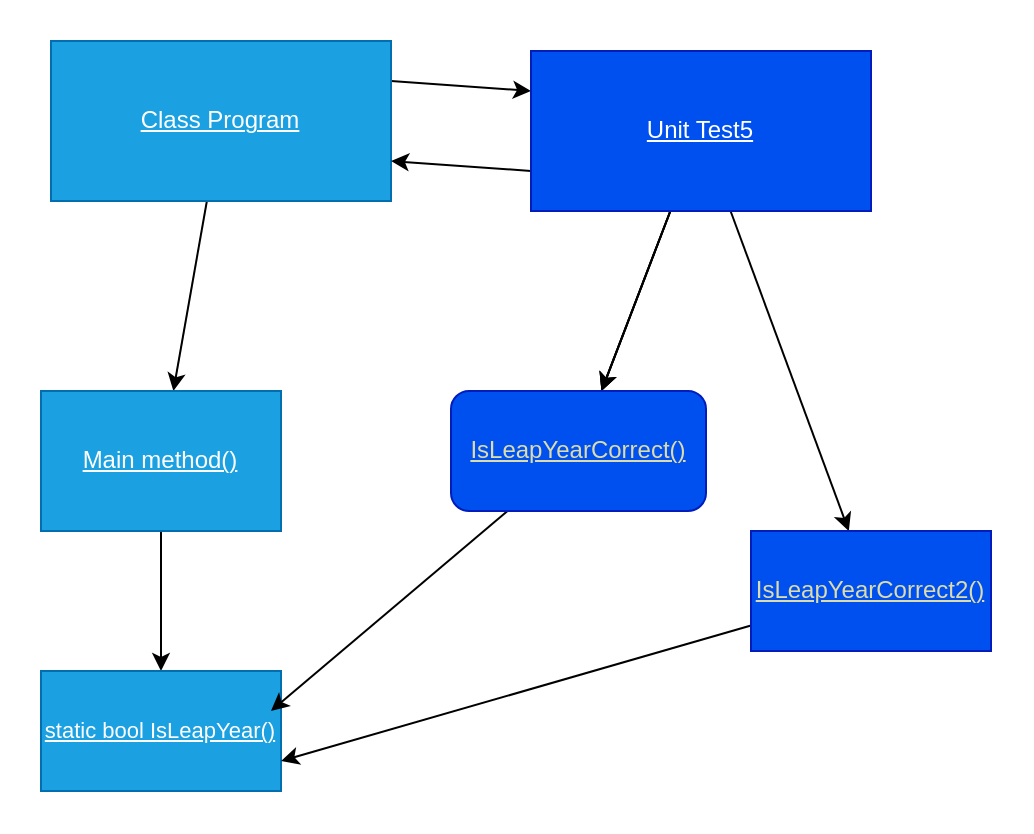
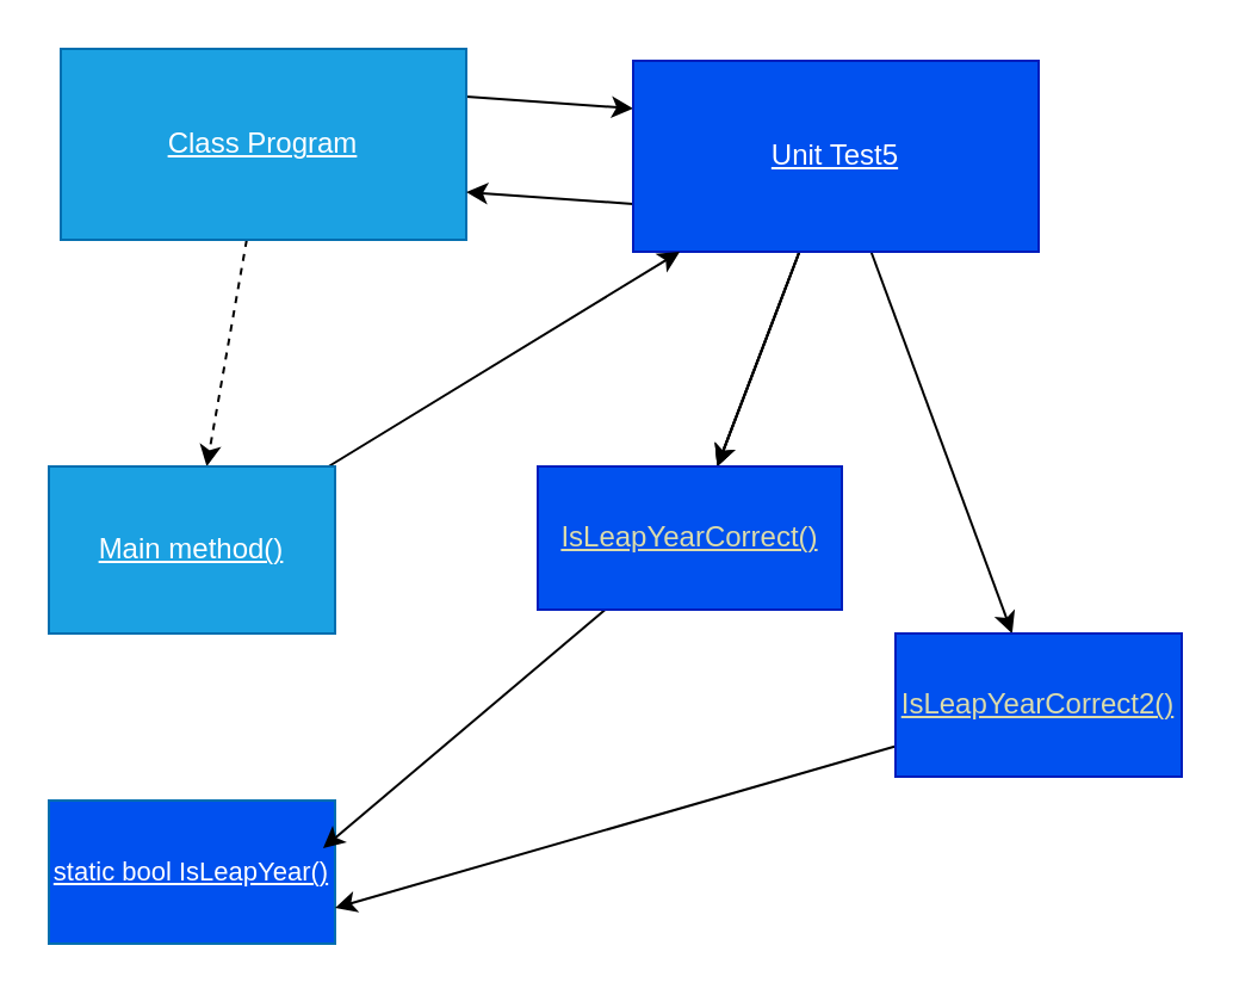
- <mxCell id="2" value="" style="edgeStyle=none;html=1;" parent="1" source="4" target="12" edge="1"><mxGeometry relative="1" as="geometry" /></mxCell>
+ <mxCell id="2" value="" style="edgeStyle=none;html=1;dashed=1;" parent="1" source="4" target="12" edge="1"><mxGeometry relative="1" as="geometry" /></mxCell>
- <mxCell id="15" value="&lt;font color=&quot;#dcdcaa&quot;&gt;&lt;u&gt;IsLeapYearCorrect()&lt;/u&gt;&lt;/font&gt;" style="whiteSpace=wrap;html=1;fillColor=#0050ef;fontColor=#ffffff;strokeColor=#001DBC;rounded=1;" parent="1" vertex="1"><mxGeometry x="225" y="195" width="127.5" height="60" as="geometry" /></mxCell>
+ <mxCell id="15" value="&lt;font color=&quot;#dcdcaa&quot;&gt;&lt;u&gt;IsLeapYearCorrect()&lt;/u&gt;&lt;/font&gt;" style="whiteSpace=wrap;html=1;fillColor=#0050ef;fontColor=#ffffff;strokeColor=#001DBC;" parent="1" vertex="1"><mxGeometry x="225" y="195" width="127.5" height="60" as="geometry" /></mxCell>
- <mxCell id="11" value="" style="edgeStyle=none;html=1;" parent="1" source="12" target="13" edge="1"><mxGeometry relative="1" as="geometry" /></mxCell>
+ <mxCell id="11" value="" style="edgeStyle=none;html=1;" parent="1" source="12" target="10" edge="1"><mxGeometry relative="1" as="geometry" /></mxCell>
- <mxCell id="13" value="&lt;u&gt;&lt;font style=&quot;font-size: 11px&quot;&gt;static bool IsLeapYear()&lt;/font&gt;&lt;/u&gt;" style="whiteSpace=wrap;html=1;fillColor=#1ba1e2;strokeColor=#006EAF;fontColor=#ffffff;" parent="1" vertex="1"><mxGeometry x="20" y="335" width="120" height="60" as="geometry" /></mxCell>
+ <mxCell id="13" value="&lt;u&gt;&lt;font style=&quot;font-size: 11px&quot;&gt;static bool IsLeapYear()&lt;/font&gt;&lt;/u&gt;" style="whiteSpace=wrap;html=1;fillColor=#0050ef;strokeColor=#006EAF;fontColor=#ffffff;" parent="1" vertex="1"><mxGeometry x="20" y="335" width="120" height="60" as="geometry" /></mxCell>
